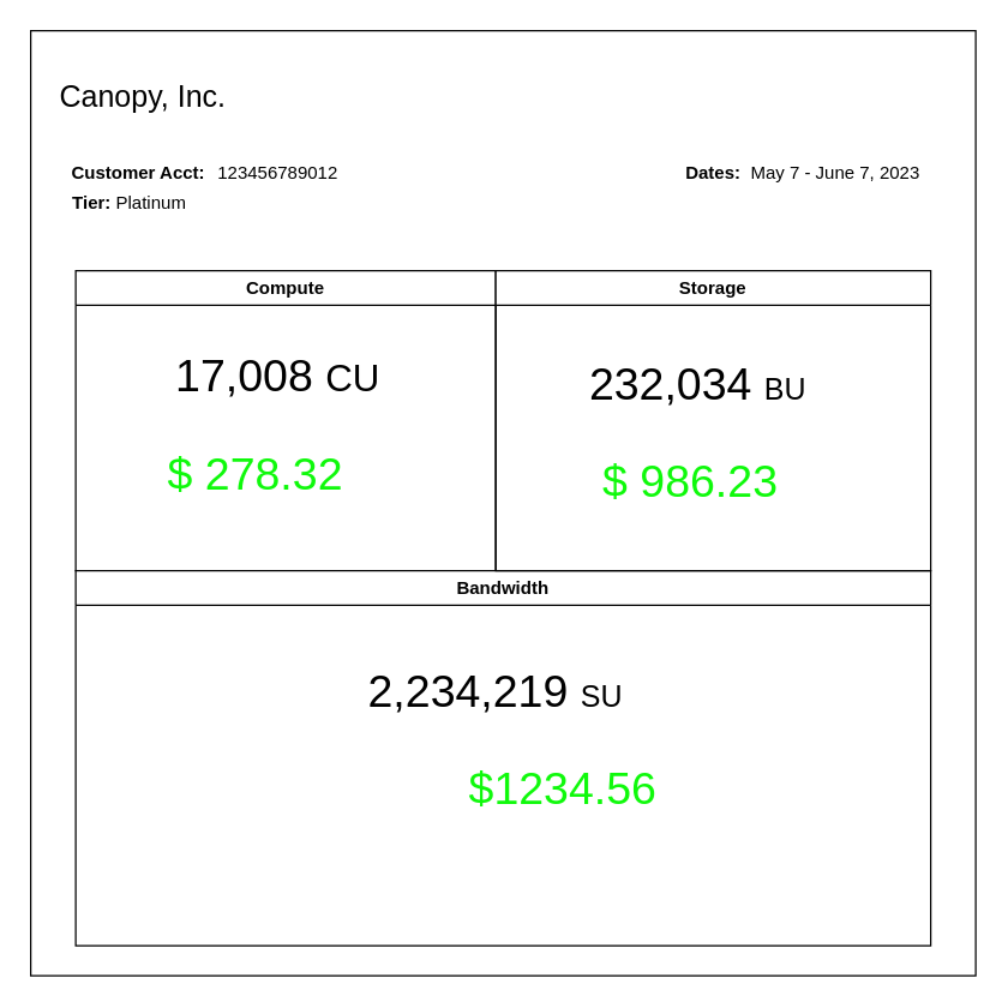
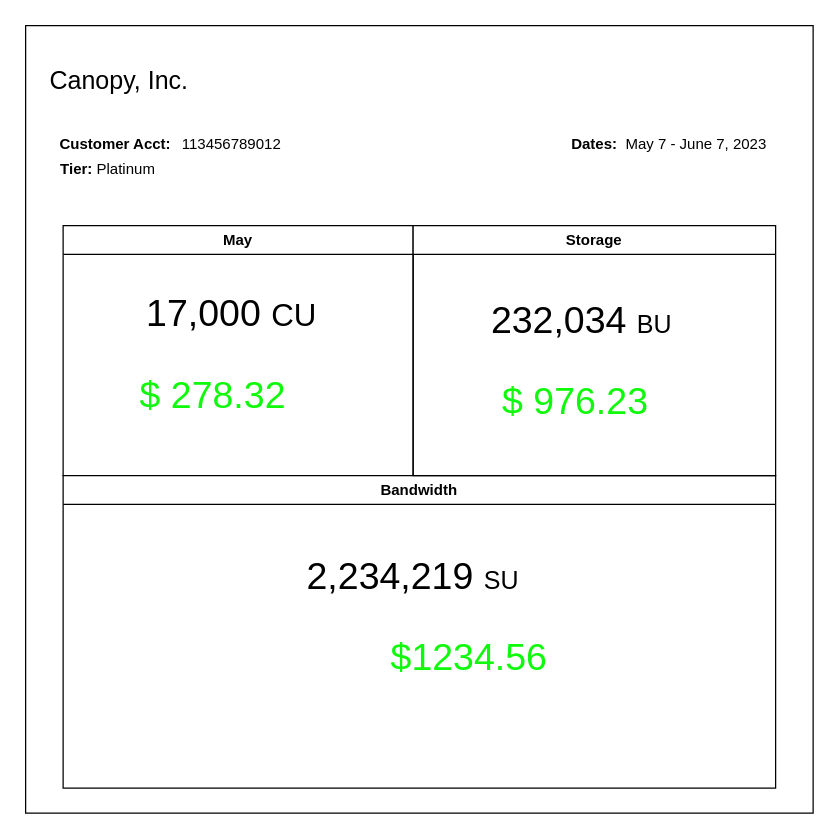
- <mxCell id="5" value="123456789012" style="text;html=1;strokeColor=none;fillColor=none;align=center;verticalAlign=middle;whiteSpace=wrap;rounded=0;fontSize=12;" parent="1" vertex="1"><mxGeometry x="135" y="100" width="100" height="30" as="geometry" /></mxCell>
+ <mxCell id="5" value="113456789012" style="text;html=1;strokeColor=none;fillColor=none;align=center;verticalAlign=middle;whiteSpace=wrap;rounded=0;fontSize=12;" parent="1" vertex="1"><mxGeometry x="135" y="100" width="100" height="30" as="geometry" /></mxCell>
- <mxCell id="7" value="Compute" style="swimlane;whiteSpace=wrap;html=1;fontSize=12;" parent="1" vertex="1"><mxGeometry x="50" y="180" width="280" height="200" as="geometry" /></mxCell>
+ <mxCell id="7" value="May" style="swimlane;whiteSpace=wrap;html=1;fontSize=12;" parent="1" vertex="1"><mxGeometry x="50" y="180" width="280" height="200" as="geometry" /></mxCell>
- <mxCell id="8" value="&lt;font style=&quot;font-size: 30px;&quot;&gt;17,008 &lt;/font&gt;&lt;font style=&quot;font-size: 25px;&quot;&gt;CU&lt;/font&gt;" style="text;html=1;strokeColor=none;fillColor=none;align=center;verticalAlign=middle;whiteSpace=wrap;rounded=0;fontSize=12;" parent="7" vertex="1"><mxGeometry x="40" y="40" width="190" height="60" as="geometry" /></mxCell>
+ <mxCell id="8" value="&lt;font style=&quot;font-size: 30px;&quot;&gt;17,000 &lt;/font&gt;&lt;font style=&quot;font-size: 25px;&quot;&gt;CU&lt;/font&gt;" style="text;html=1;strokeColor=none;fillColor=none;align=center;verticalAlign=middle;whiteSpace=wrap;rounded=0;fontSize=12;" parent="7" vertex="1"><mxGeometry x="40" y="40" width="190" height="60" as="geometry" /></mxCell>
- <mxCell id="14" value="&lt;font color=&quot;#0ff90b&quot;&gt;$ 986.23&lt;/font&gt;" style="text;html=1;strokeColor=none;fillColor=none;align=center;verticalAlign=middle;whiteSpace=wrap;rounded=0;fontSize=30;" parent="1" vertex="1"><mxGeometry x="400" y="305" width="120" height="30" as="geometry" /></mxCell>
+ <mxCell id="14" value="&lt;font color=&quot;#0ff90b&quot;&gt;$ 976.23&lt;/font&gt;" style="text;html=1;strokeColor=none;fillColor=none;align=center;verticalAlign=middle;whiteSpace=wrap;rounded=0;fontSize=30;" parent="1" vertex="1"><mxGeometry x="400" y="305" width="120" height="30" as="geometry" /></mxCell>
